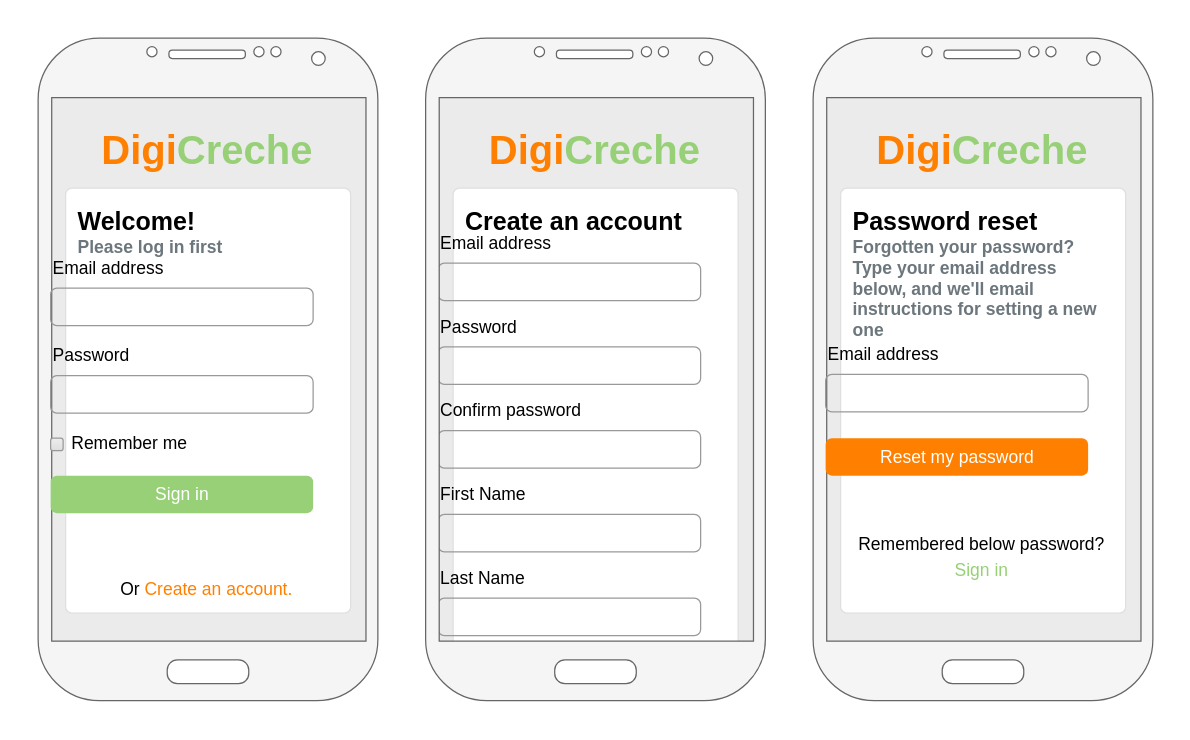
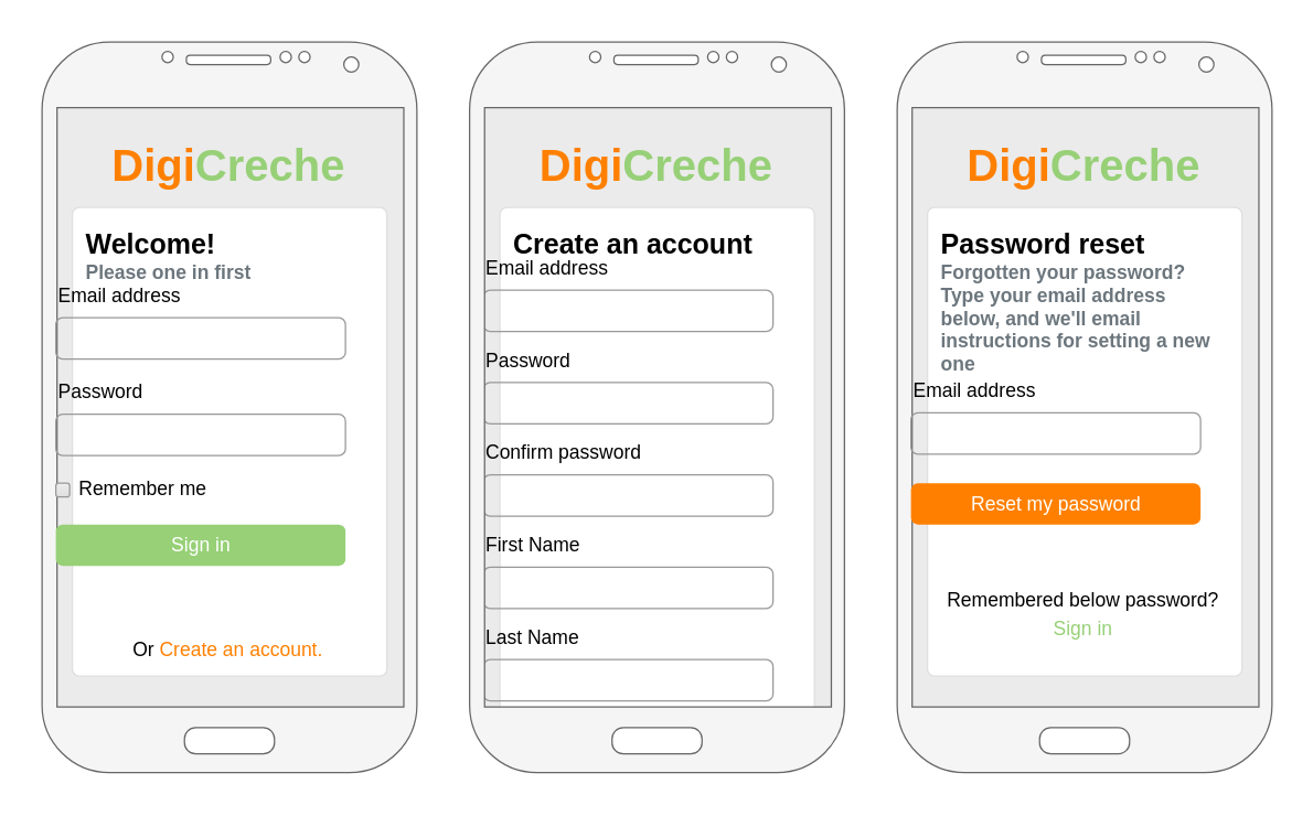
- <mxCell id="5" value="&lt;b&gt;&lt;font style=&quot;font-size: 20px&quot;&gt;Welcome!&lt;/font&gt;&lt;/b&gt;&lt;font color=&quot;#6c767d&quot;&gt;&lt;b&gt;&lt;font style=&quot;font-size: 14px&quot;&gt;&lt;br style=&quot;font-size: 10px&quot;&gt;Please log in first&lt;/font&gt;&lt;/b&gt;&lt;/font&gt;" style="html=1;shadow=0;dashed=0;shape=mxgraph.bootstrap.rrect;rSize=5;strokeColor=#DFDFDF;html=1;whiteSpace=wrap;fillColor=#ffffff;fontColor=#000000;verticalAlign=top;align=left;spacing=10;fontSize=14;" parent="1" vertex="1"><mxGeometry x="52" y="150" width="228" height="340" as="geometry" /></mxCell>
+ <mxCell id="5" value="&lt;b&gt;&lt;font style=&quot;font-size: 20px&quot;&gt;Welcome!&lt;/font&gt;&lt;/b&gt;&lt;font color=&quot;#6c767d&quot;&gt;&lt;b&gt;&lt;font style=&quot;font-size: 14px&quot;&gt;&lt;br style=&quot;font-size: 10px&quot;&gt;Please one in first&lt;/font&gt;&lt;/b&gt;&lt;/font&gt;" style="html=1;shadow=0;dashed=0;shape=mxgraph.bootstrap.rrect;rSize=5;strokeColor=#DFDFDF;html=1;whiteSpace=wrap;fillColor=#ffffff;fontColor=#000000;verticalAlign=top;align=left;spacing=10;fontSize=14;" parent="1" vertex="1"><mxGeometry x="52" y="150" width="228" height="340" as="geometry" /></mxCell>
